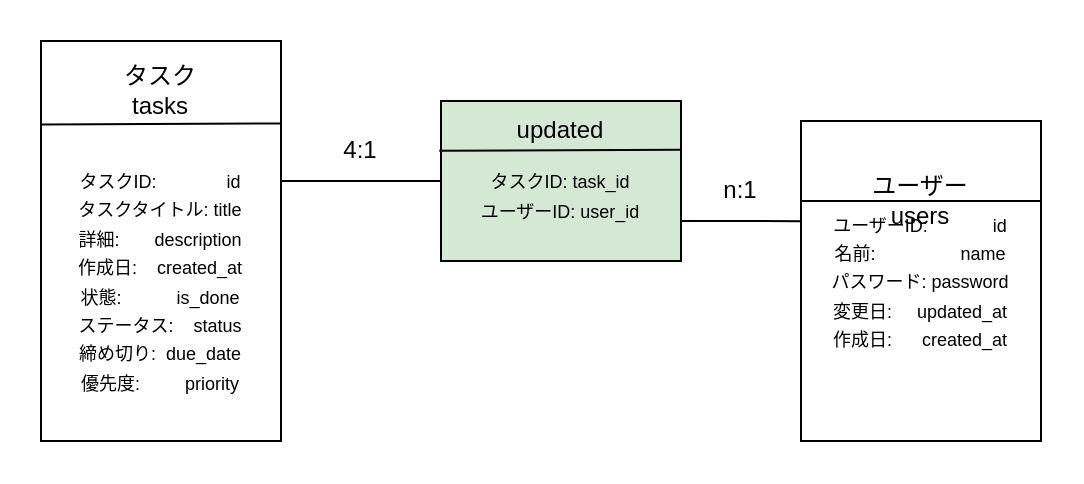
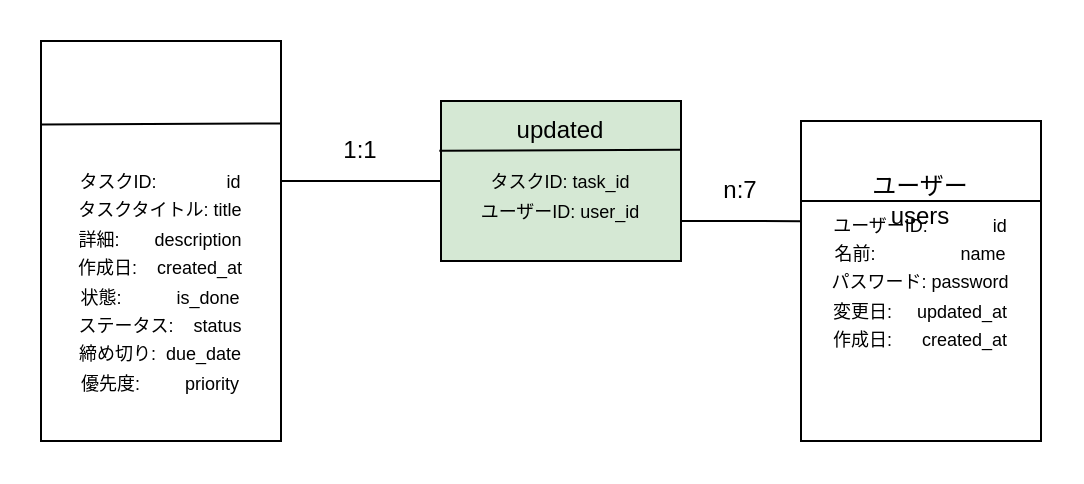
- <mxCell id="4" value="&lt;font color=&quot;#000000&quot;&gt;タスク&lt;br&gt;tasks&lt;br&gt;&lt;/font&gt;" style="text;html=1;strokeColor=none;fillColor=none;align=center;verticalAlign=middle;whiteSpace=wrap;rounded=0;" vertex="1" parent="1"><mxGeometry x="35" y="30" width="90" height="30" as="geometry" /></mxCell>
- <mxCell id="10" value="4:1" style="text;html=1;strokeColor=none;fillColor=none;align=center;verticalAlign=middle;whiteSpace=wrap;rounded=0;fontColor=#000000;" vertex="1" parent="1"><mxGeometry x="150" y="60" width="60" height="30" as="geometry" /></mxCell>
+ <mxCell id="10" value="1:1" style="text;html=1;strokeColor=none;fillColor=none;align=center;verticalAlign=middle;whiteSpace=wrap;rounded=0;fontColor=#000000;" vertex="1" parent="1"><mxGeometry x="150" y="60" width="60" height="30" as="geometry" /></mxCell>
- <mxCell id="15" value="&lt;span style=&quot;font-size: 12px&quot;&gt;n:1&lt;/span&gt;" style="text;html=1;strokeColor=none;fillColor=none;align=center;verticalAlign=middle;whiteSpace=wrap;rounded=0;fontSize=9;fontColor=#000000;" vertex="1" parent="1"><mxGeometry x="340" y="80" width="60" height="30" as="geometry" /></mxCell>
+ <mxCell id="15" value="&lt;span style=&quot;font-size: 12px&quot;&gt;n:7&lt;/span&gt;" style="text;html=1;strokeColor=none;fillColor=none;align=center;verticalAlign=middle;whiteSpace=wrap;rounded=0;fontSize=9;fontColor=#000000;" vertex="1" parent="1"><mxGeometry x="340" y="80" width="60" height="30" as="geometry" /></mxCell>
